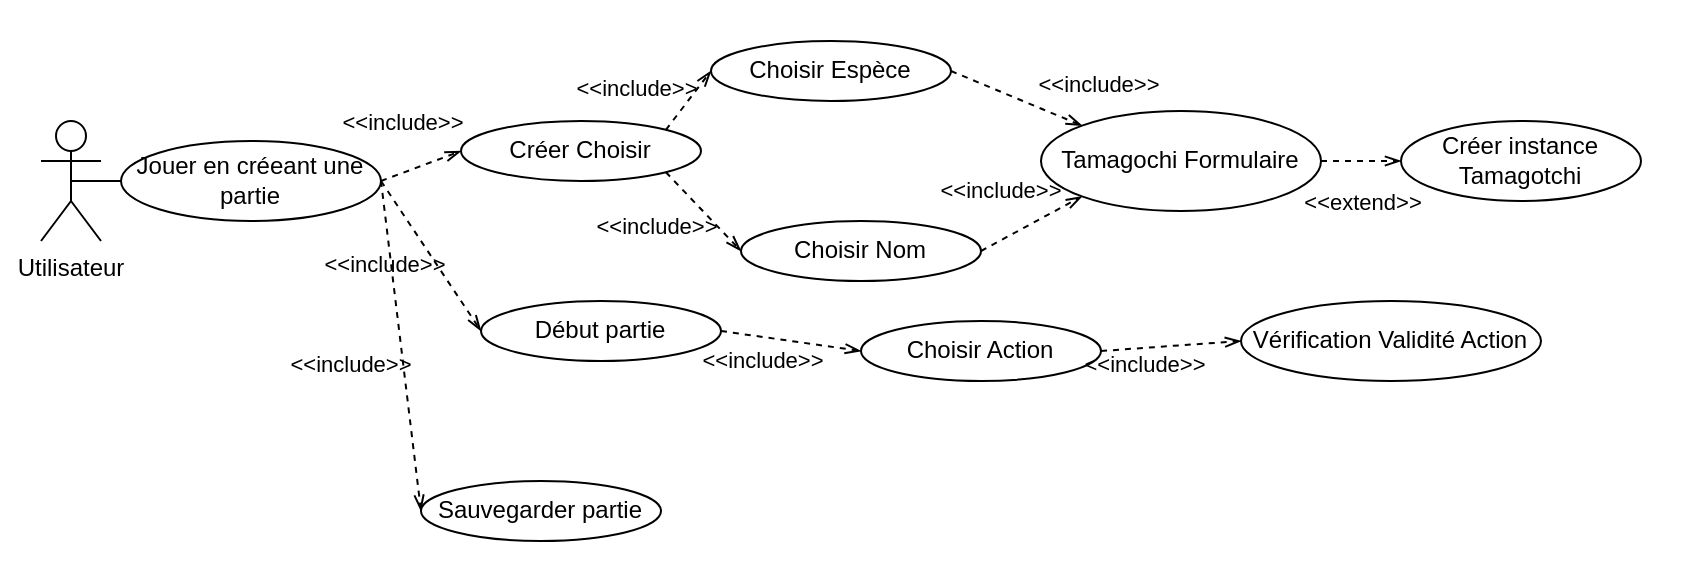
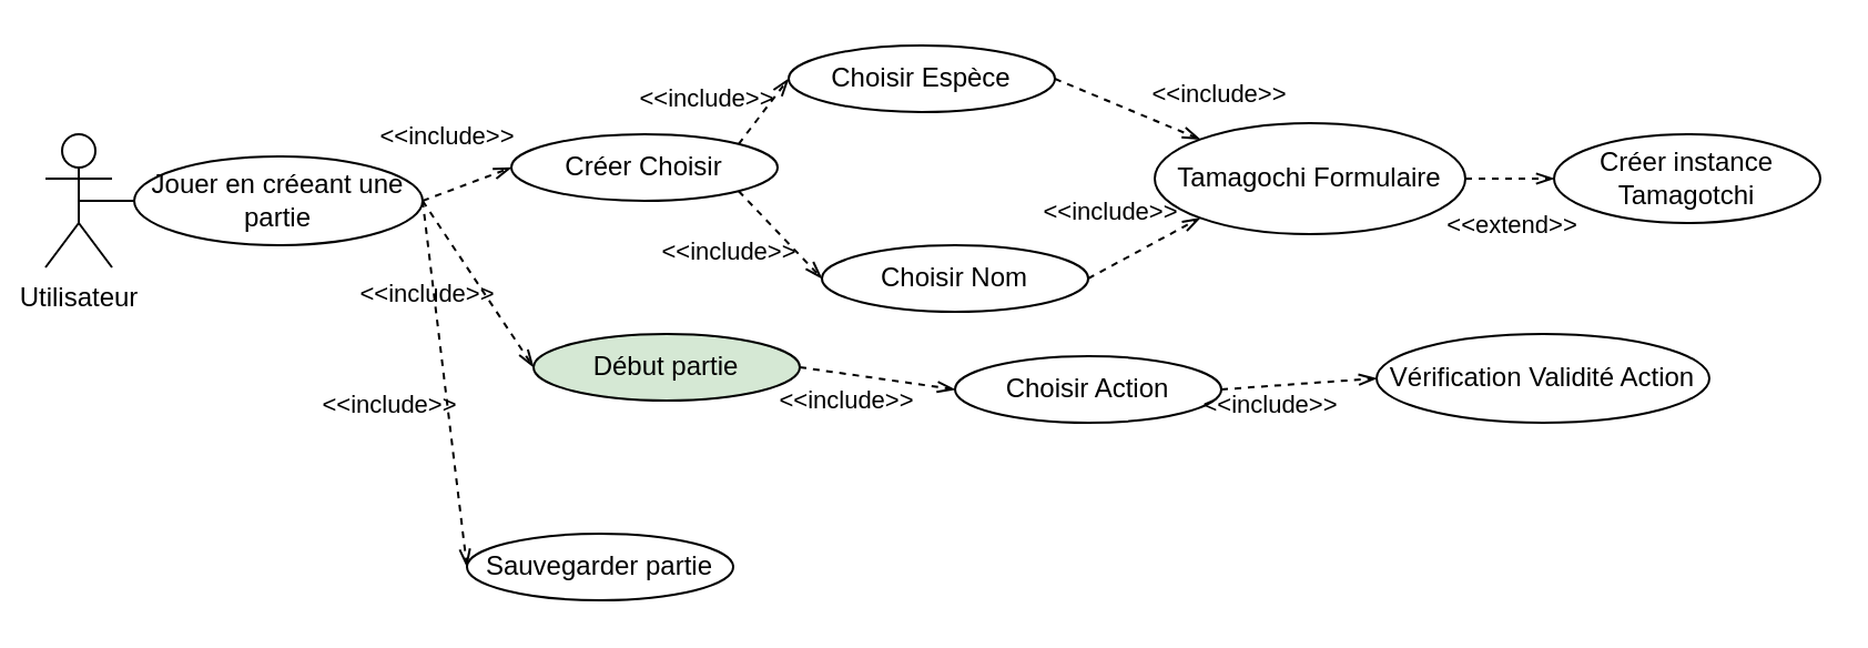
- <mxCell id="22" value="Début partie" style="ellipse;whiteSpace=wrap;html=1;" parent="1" vertex="1"><mxGeometry x="240" y="150" width="120" height="30" as="geometry" /></mxCell>
+ <mxCell id="22" value="Début partie" style="ellipse;whiteSpace=wrap;html=1;fillColor=#d5e8d4;" parent="1" vertex="1"><mxGeometry x="240" y="150" width="120" height="30" as="geometry" /></mxCell>
